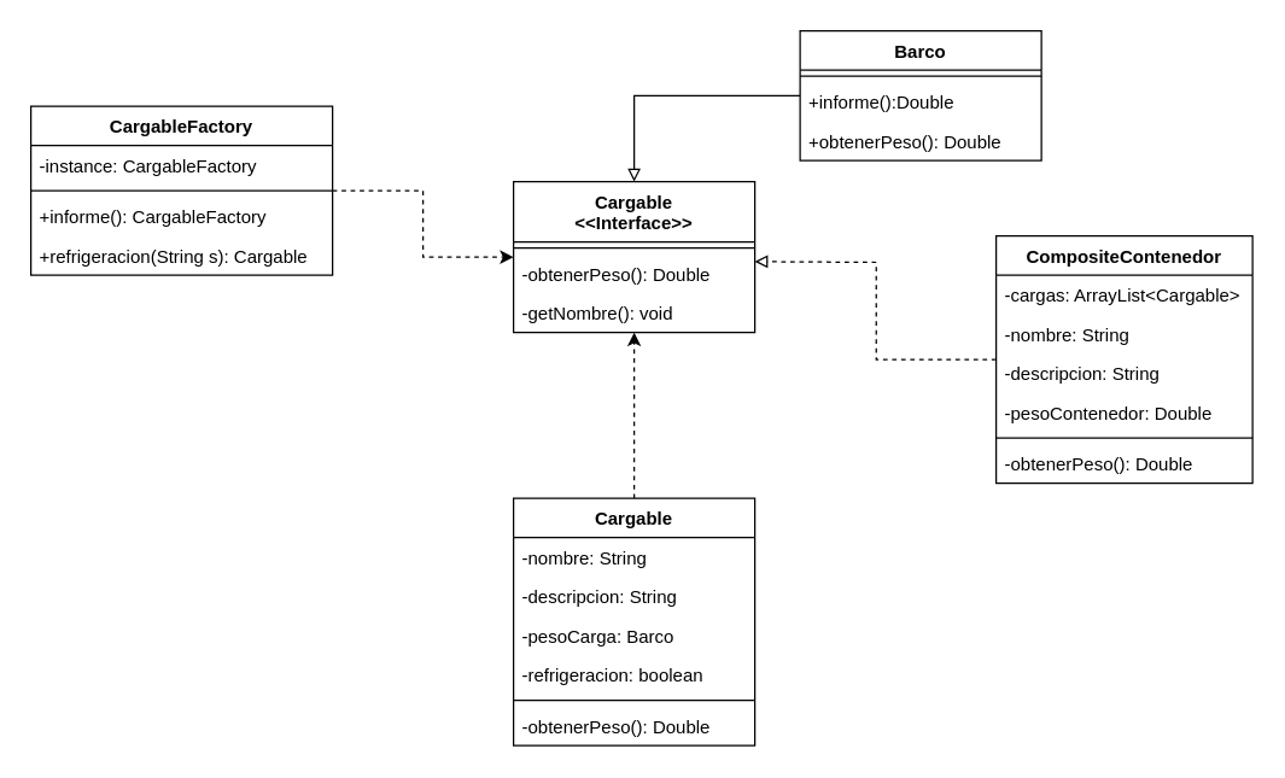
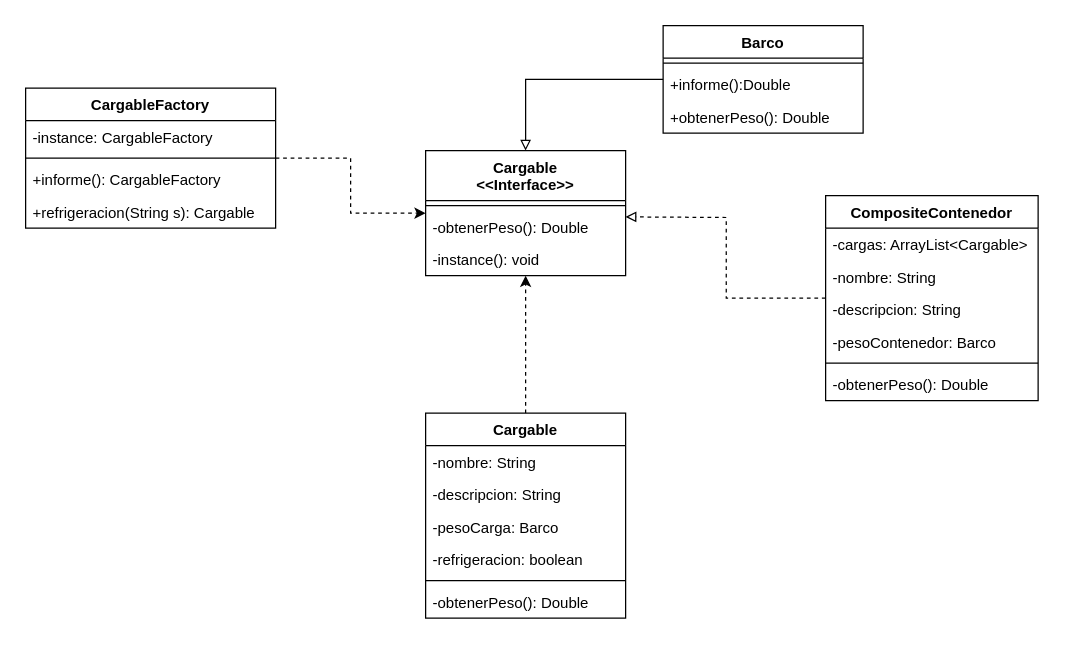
- <mxCell id="18" value="-getNombre(): void" style="text;strokeColor=none;fillColor=none;align=left;verticalAlign=top;spacingLeft=4;spacingRight=4;overflow=hidden;rotatable=0;points=[[0,0.5],[1,0.5]];portConstraint=eastwest;" vertex="1" parent="15"><mxGeometry y="74" width="160" height="26" as="geometry" /></mxCell>
+ <mxCell id="18" value="-instance(): void" style="text;strokeColor=none;fillColor=none;align=left;verticalAlign=top;spacingLeft=4;spacingRight=4;overflow=hidden;rotatable=0;points=[[0,0.5],[1,0.5]];portConstraint=eastwest;" vertex="1" parent="15"><mxGeometry y="74" width="160" height="26" as="geometry" /></mxCell>
- <mxCell id="7" value="-pesoContenedor: Double" style="text;strokeColor=none;fillColor=none;align=left;verticalAlign=top;spacingLeft=4;spacingRight=4;overflow=hidden;rotatable=0;points=[[0,0.5],[1,0.5]];portConstraint=eastwest;" vertex="1" parent="3"><mxGeometry y="104" width="170" height="26" as="geometry" /></mxCell>
+ <mxCell id="7" value="-pesoContenedor: Barco" style="text;strokeColor=none;fillColor=none;align=left;verticalAlign=top;spacingLeft=4;spacingRight=4;overflow=hidden;rotatable=0;points=[[0,0.5],[1,0.5]];portConstraint=eastwest;" vertex="1" parent="3"><mxGeometry y="104" width="170" height="26" as="geometry" /></mxCell>
